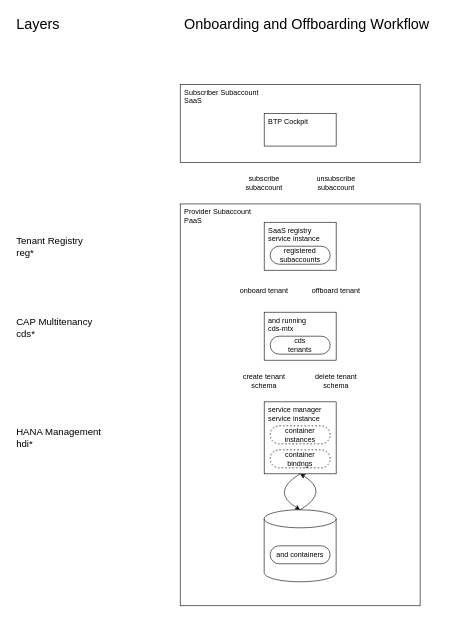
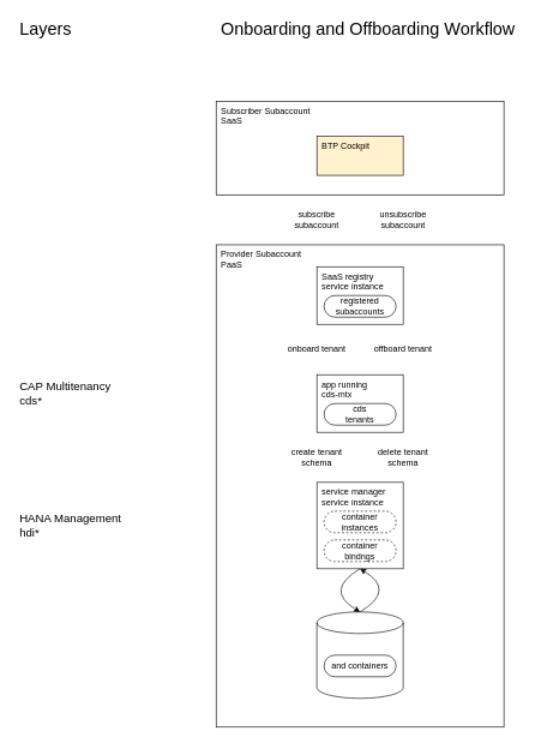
- <mxCell id="17" value="BTP Cockpit" style="rounded=0;whiteSpace=wrap;html=1;align=left;horizontal=1;verticalAlign=top;spacing=2;spacingTop=0;labelPosition=center;verticalLabelPosition=middle;spacingLeft=5;strokeWidth=1;" parent="1" vertex="1"><mxGeometry x="440" y="188.5" width="120" height="54" as="geometry" /></mxCell>
+ <mxCell id="17" value="BTP Cockpit" style="rounded=0;whiteSpace=wrap;html=1;align=left;horizontal=1;verticalAlign=top;spacing=2;spacingTop=0;labelPosition=center;verticalLabelPosition=middle;spacingLeft=5;strokeWidth=1;fillColor=#fff2cc;" parent="1" vertex="1"><mxGeometry x="440" y="188.5" width="120" height="54" as="geometry" /></mxCell>
- <mxCell id="24" value="Tenant Registry&lt;br style=&quot;font-size: 16px;&quot;&gt;reg*" style="text;strokeColor=none;fillColor=none;html=1;fontSize=16;fontStyle=0;verticalAlign=middle;align=left;spacingLeft=5;" parent="1" vertex="1"><mxGeometry x="20" y="389.5" width="220" height="40" as="geometry" /></mxCell>
- <mxCell id="6" value="and running &lt;br&gt;cds-mtx" style="rounded=0;whiteSpace=wrap;html=1;align=left;horizontal=1;verticalAlign=top;spacing=2;spacingTop=0;labelPosition=center;verticalLabelPosition=middle;spacingLeft=5;strokeWidth=1;" parent="1" vertex="1"><mxGeometry x="440" y="519.5" width="120" height="80" as="geometry" /></mxCell>
+ <mxCell id="6" value="app running &lt;br&gt;cds-mtx" style="rounded=0;whiteSpace=wrap;html=1;align=left;horizontal=1;verticalAlign=top;spacing=2;spacingTop=0;labelPosition=center;verticalLabelPosition=middle;spacingLeft=5;strokeWidth=1;" parent="1" vertex="1"><mxGeometry x="440" y="519.5" width="120" height="80" as="geometry" /></mxCell>
